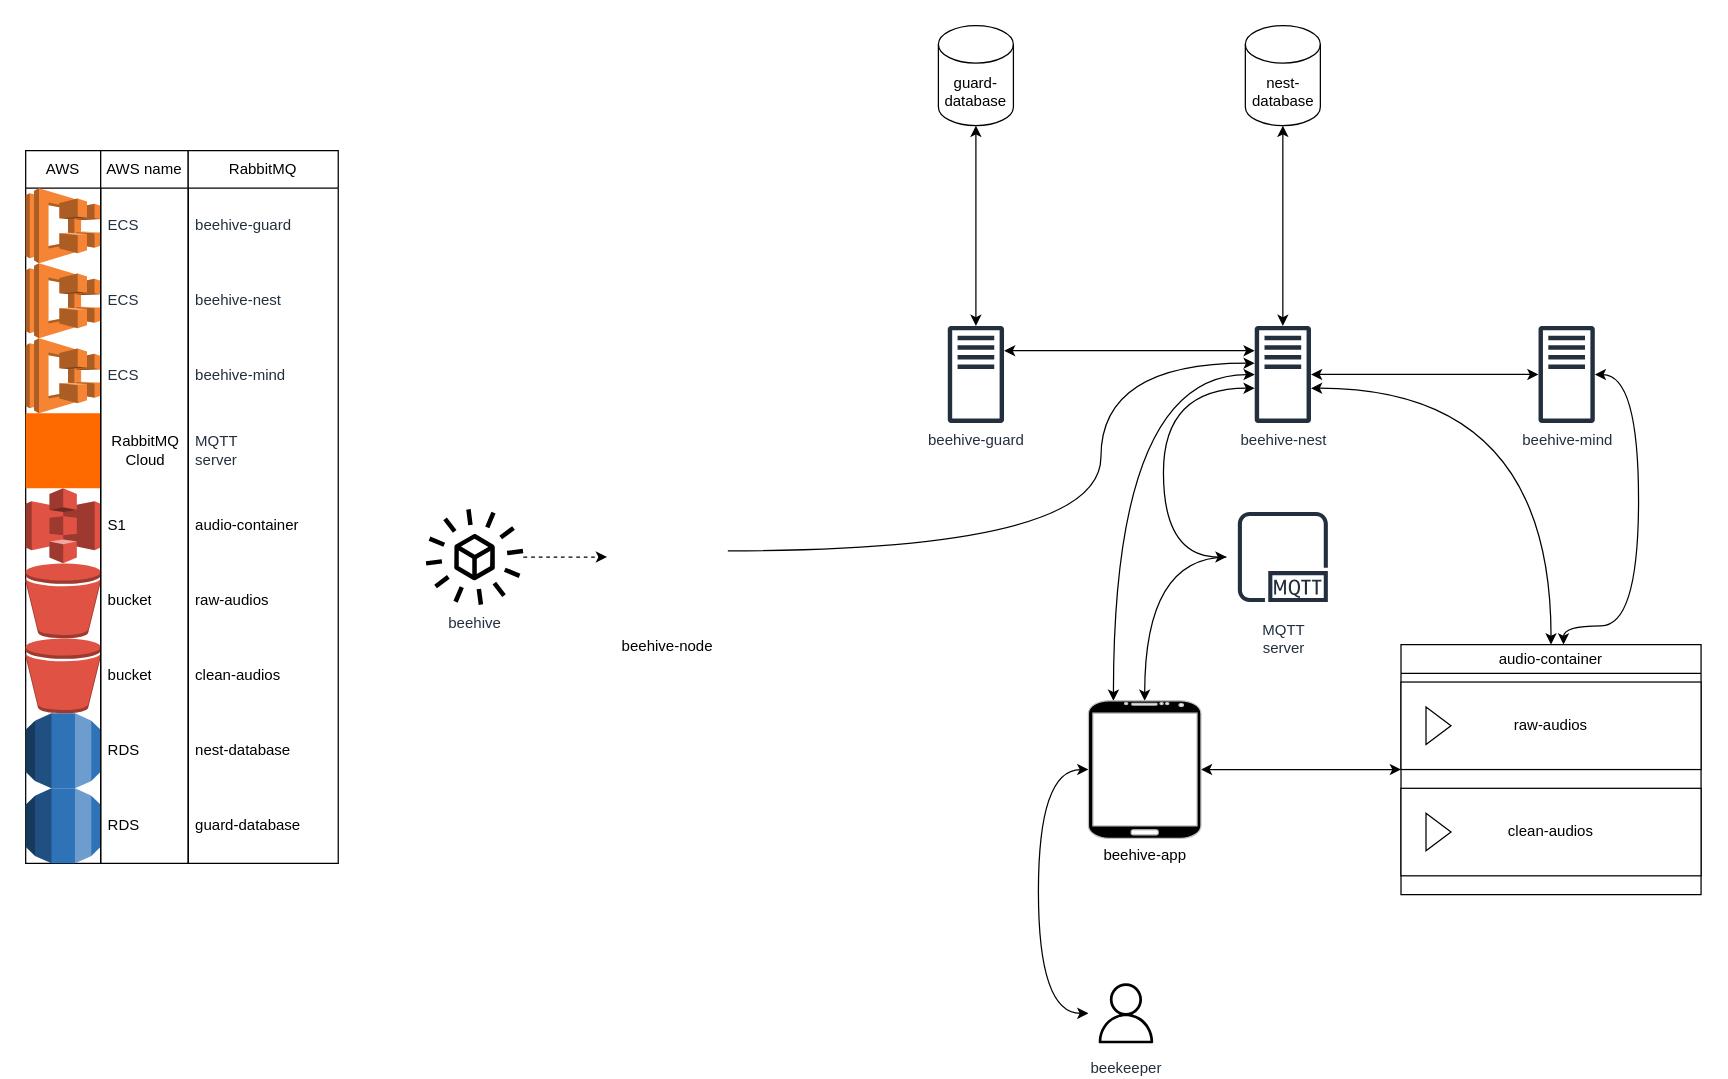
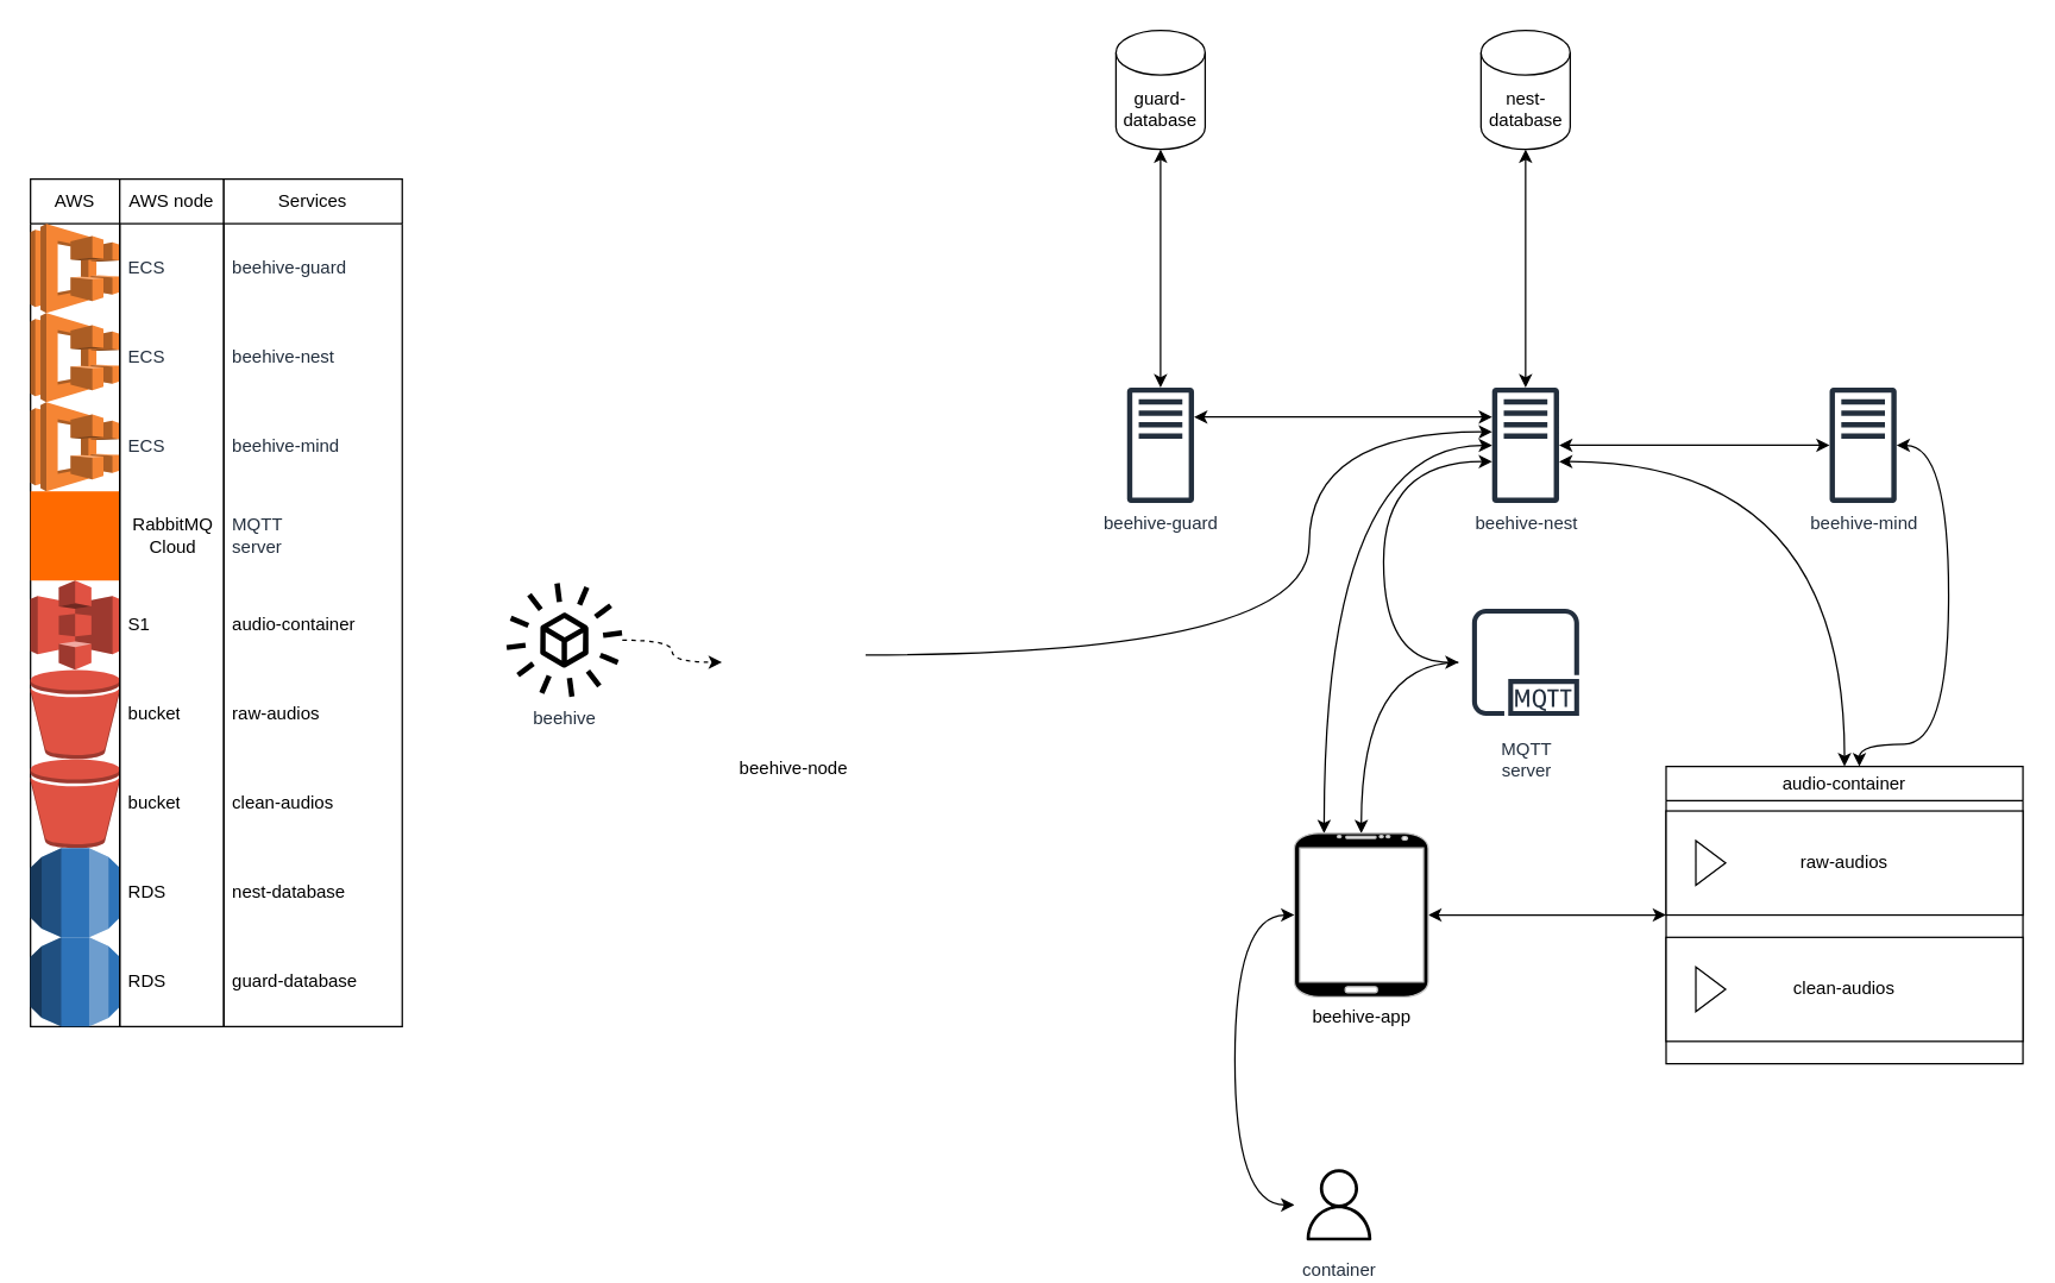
- <mxCell id="39" value="AWS name" style="swimlane;fontStyle=0;childLayout=stackLayout;horizontal=1;startSize=30;horizontalStack=0;resizeParent=1;resizeParentMax=0;resizeLast=0;collapsible=1;marginBottom=0;whiteSpace=wrap;html=1;" parent="1" vertex="1"><mxGeometry x="80" y="120" width="70" height="570" as="geometry" /></mxCell>
+ <mxCell id="39" value="AWS node" style="swimlane;fontStyle=0;childLayout=stackLayout;horizontal=1;startSize=30;horizontalStack=0;resizeParent=1;resizeParentMax=0;resizeLast=0;collapsible=1;marginBottom=0;whiteSpace=wrap;html=1;" parent="1" vertex="1"><mxGeometry x="80" y="120" width="70" height="570" as="geometry" /></mxCell>
- <mxCell id="49" value="RabbitMQ" style="swimlane;fontStyle=0;childLayout=stackLayout;horizontal=1;startSize=30;horizontalStack=0;resizeParent=1;resizeParentMax=0;resizeLast=0;collapsible=1;marginBottom=0;whiteSpace=wrap;html=1;" parent="1" vertex="1"><mxGeometry x="150" y="120" width="120" height="570" as="geometry" /></mxCell>
+ <mxCell id="49" value="Services" style="swimlane;fontStyle=0;childLayout=stackLayout;horizontal=1;startSize=30;horizontalStack=0;resizeParent=1;resizeParentMax=0;resizeLast=0;collapsible=1;marginBottom=0;whiteSpace=wrap;html=1;" parent="1" vertex="1"><mxGeometry x="150" y="120" width="120" height="570" as="geometry" /></mxCell>
- <mxCell id="21" value="beehive" style="sketch=0;outlineConnect=0;fontColor=#232F3E;gradientColor=none;fillColor=#000000;strokeColor=none;dashed=0;verticalLabelPosition=bottom;verticalAlign=top;align=center;html=1;fontSize=12;fontStyle=0;aspect=fixed;pointerEvents=1;shape=mxgraph.aws4.eventbridge_saas_partner_event_bus_resource;" parent="1" vertex="1"><mxGeometry x="340" y="406" width="78" height="78" as="geometry" /></mxCell>
+ <mxCell id="21" value="beehive" style="sketch=0;outlineConnect=0;fontColor=#232F3E;gradientColor=none;fillColor=#000000;strokeColor=none;dashed=0;verticalLabelPosition=bottom;verticalAlign=top;align=center;html=1;fontSize=12;fontStyle=0;aspect=fixed;pointerEvents=1;shape=mxgraph.aws4.eventbridge_saas_partner_event_bus_resource;" parent="1" vertex="1"><mxGeometry x="340" y="391" width="78" height="78" as="geometry" /></mxCell>
- <mxCell id="23" value="beekeeper" style="sketch=0;outlineConnect=0;fontColor=#232F3E;gradientColor=none;strokeColor=#000000;fillColor=#ffffff;dashed=0;verticalLabelPosition=bottom;verticalAlign=top;align=center;html=1;fontSize=12;fontStyle=0;aspect=fixed;shape=mxgraph.aws4.resourceIcon;resIcon=mxgraph.aws4.user;" parent="1" vertex="1"><mxGeometry x="870" y="780" width="60" height="60" as="geometry" /></mxCell>
+ <mxCell id="23" value="container" style="sketch=0;outlineConnect=0;fontColor=#232F3E;gradientColor=none;strokeColor=#000000;fillColor=#ffffff;dashed=0;verticalLabelPosition=bottom;verticalAlign=top;align=center;html=1;fontSize=12;fontStyle=0;aspect=fixed;shape=mxgraph.aws4.resourceIcon;resIcon=mxgraph.aws4.user;" parent="1" vertex="1"><mxGeometry x="870" y="780" width="60" height="60" as="geometry" /></mxCell>
